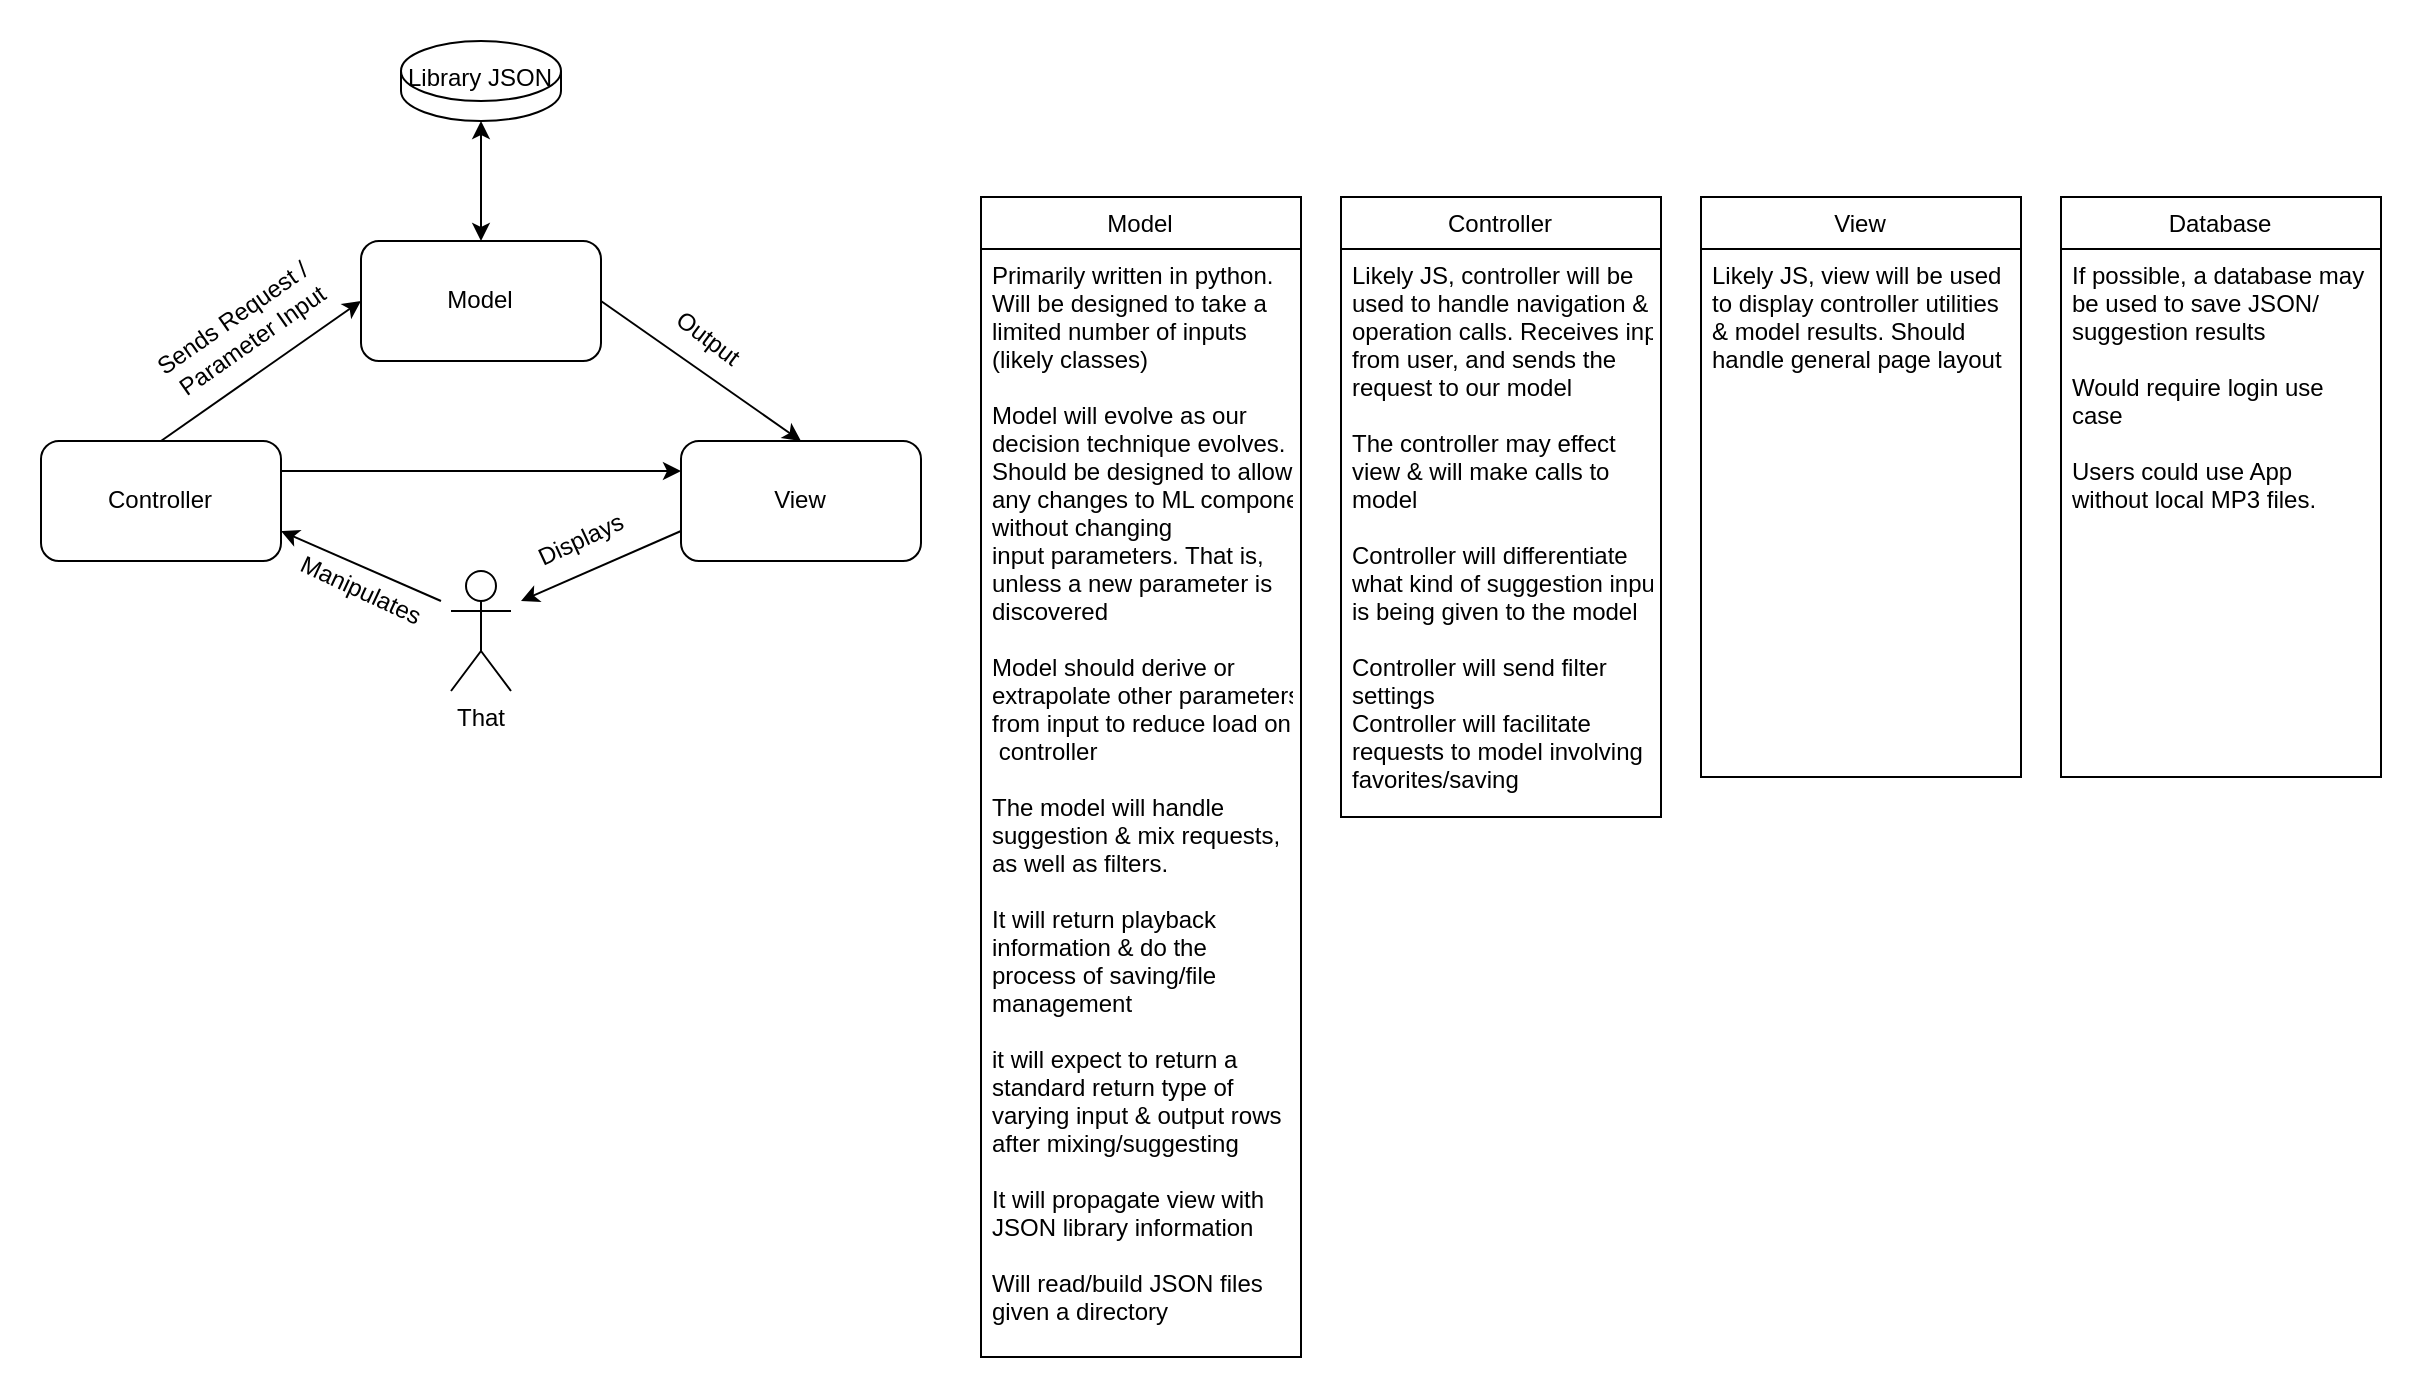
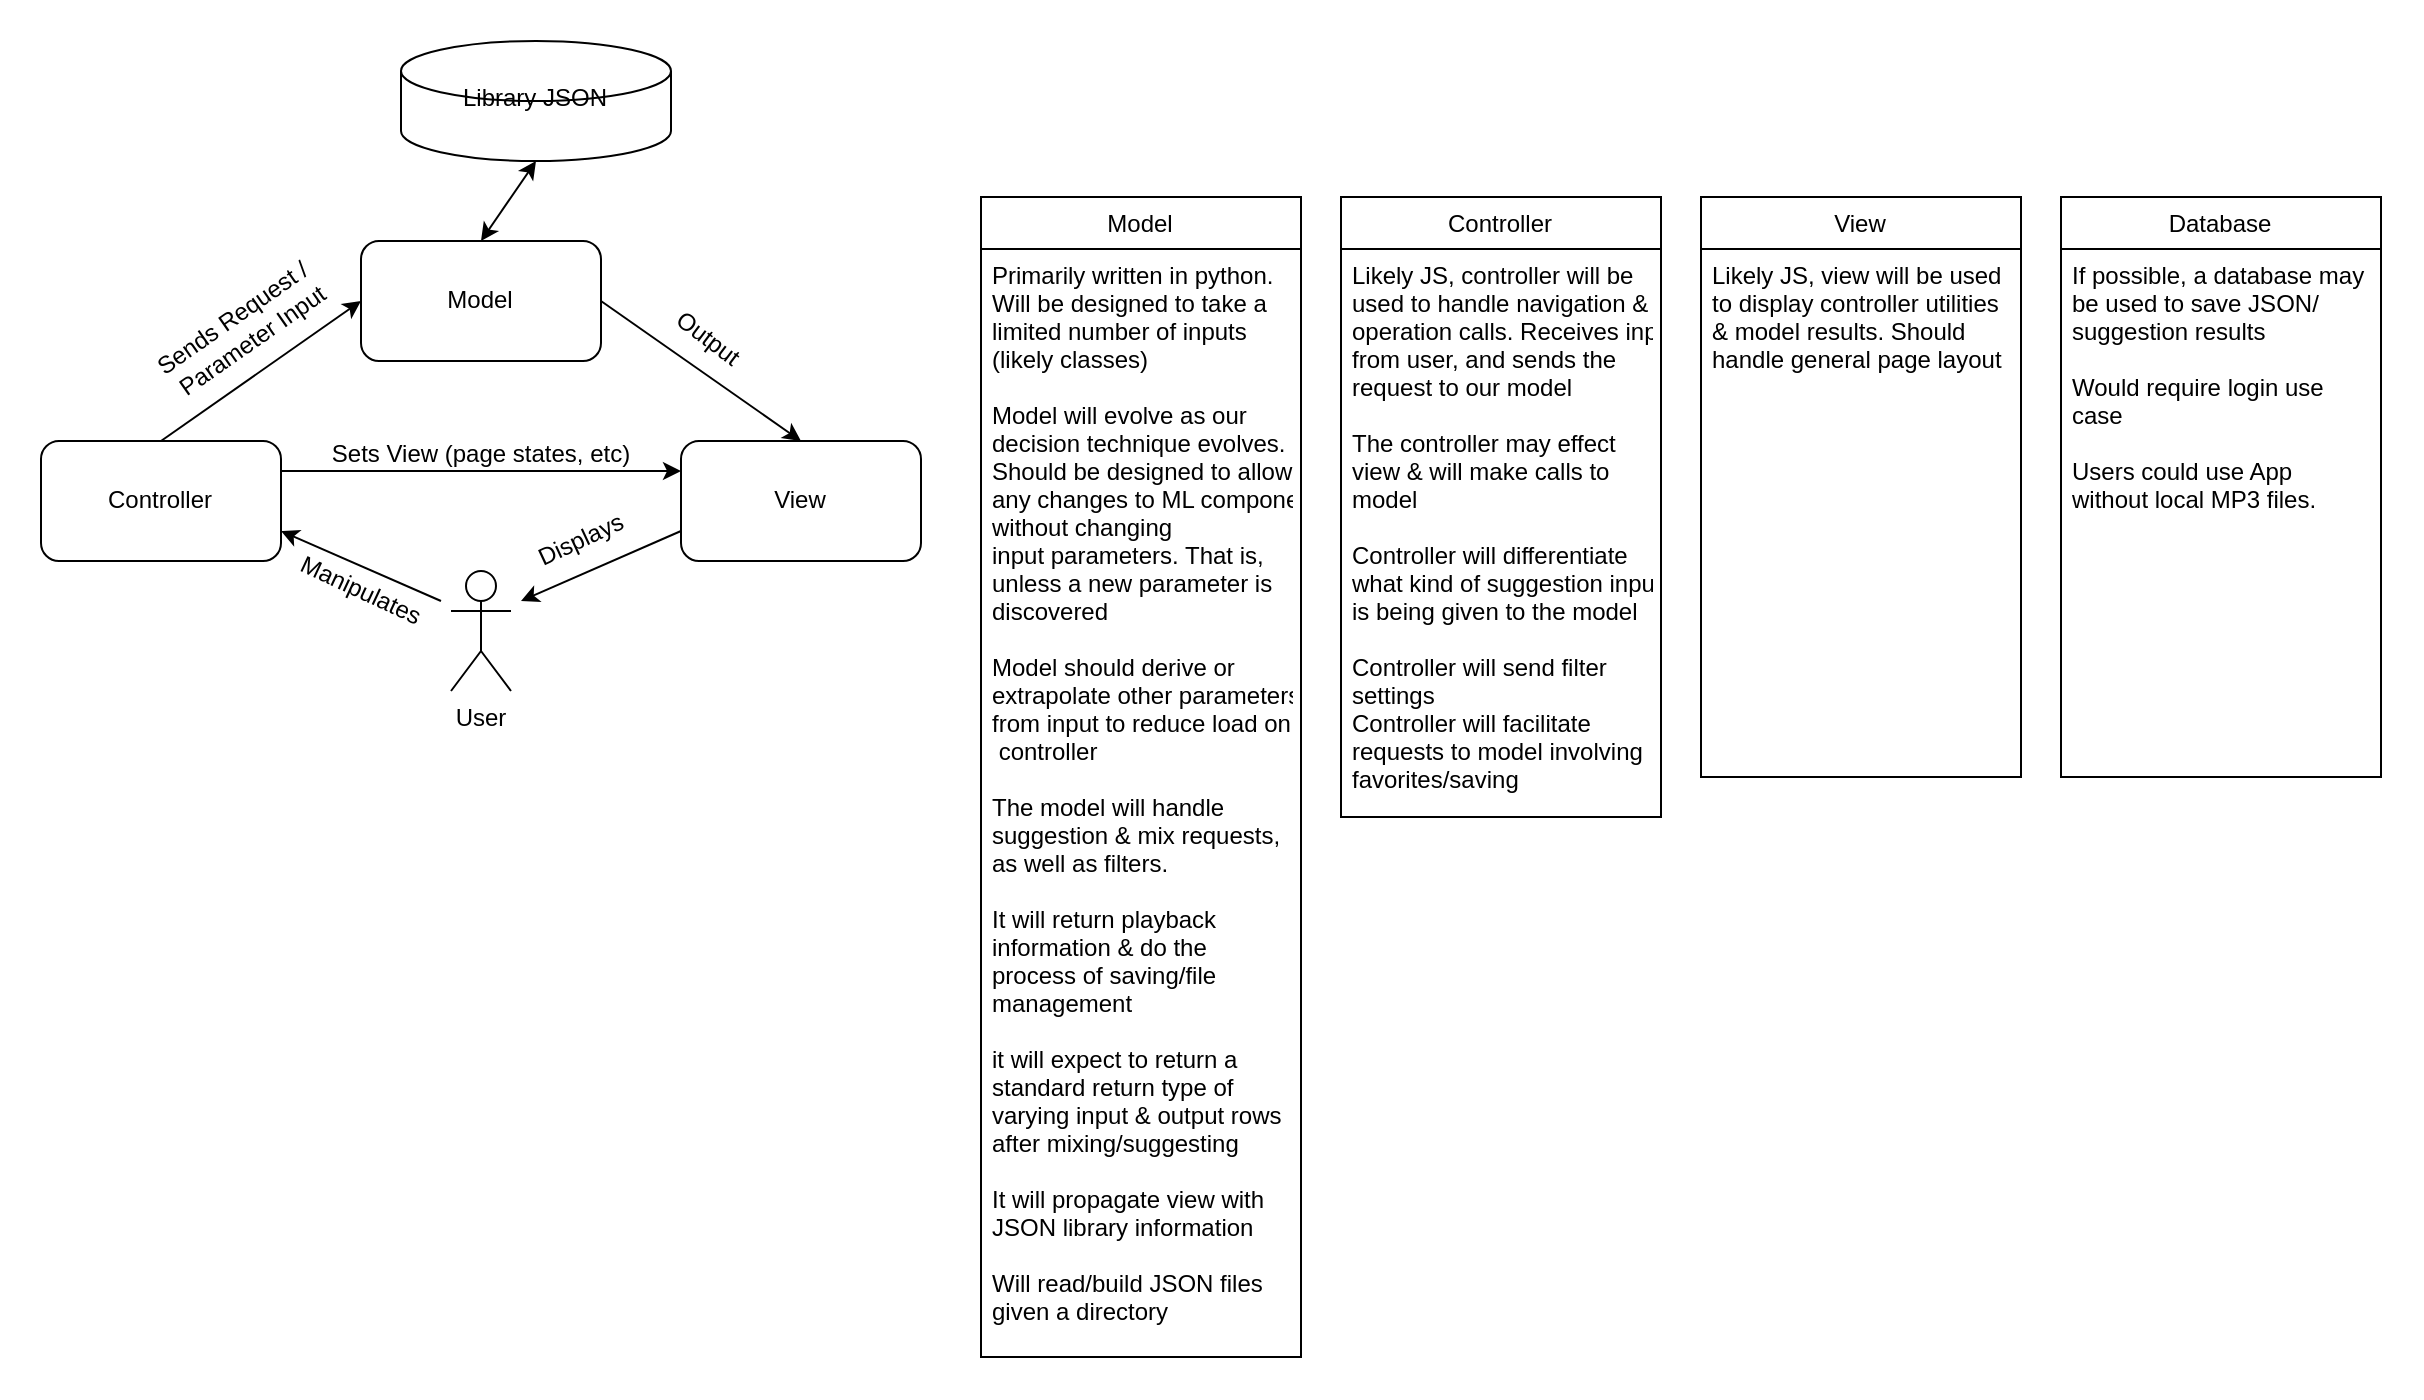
- <mxCell id="16" value="Library JSON&lt;br&gt;&lt;br&gt;&lt;br&gt;" style="shape=cylinder3;whiteSpace=wrap;html=1;boundedLbl=1;backgroundOutline=1;size=15;" parent="1" vertex="1"><mxGeometry x="200" y="20" width="80" height="40" as="geometry" /></mxCell>
+ <mxCell id="16" value="Library JSON&lt;br&gt;&lt;br&gt;&lt;br&gt;" style="shape=cylinder3;whiteSpace=wrap;html=1;boundedLbl=1;backgroundOutline=1;size=15;" parent="1" vertex="1"><mxGeometry x="200" y="20" width="135" height="60" as="geometry" /></mxCell>
+ <mxCell id="13" value="Sets View (page states, etc)" style="text;html=1;align=center;verticalAlign=middle;resizable=0;points=[];autosize=1;" parent="1" vertex="1"><mxGeometry x="160" y="217" width="160" height="20" as="geometry" /></mxCell>
- <mxCell id="5" value="That" style="shape=umlActor;verticalLabelPosition=bottom;verticalAlign=top;html=1;outlineConnect=0;" parent="1" vertex="1"><mxGeometry x="225" y="285" width="30" height="60" as="geometry" /></mxCell>
+ <mxCell id="5" value="User" style="shape=umlActor;verticalLabelPosition=bottom;verticalAlign=top;html=1;outlineConnect=0;" parent="1" vertex="1"><mxGeometry x="225" y="285" width="30" height="60" as="geometry" /></mxCell>
